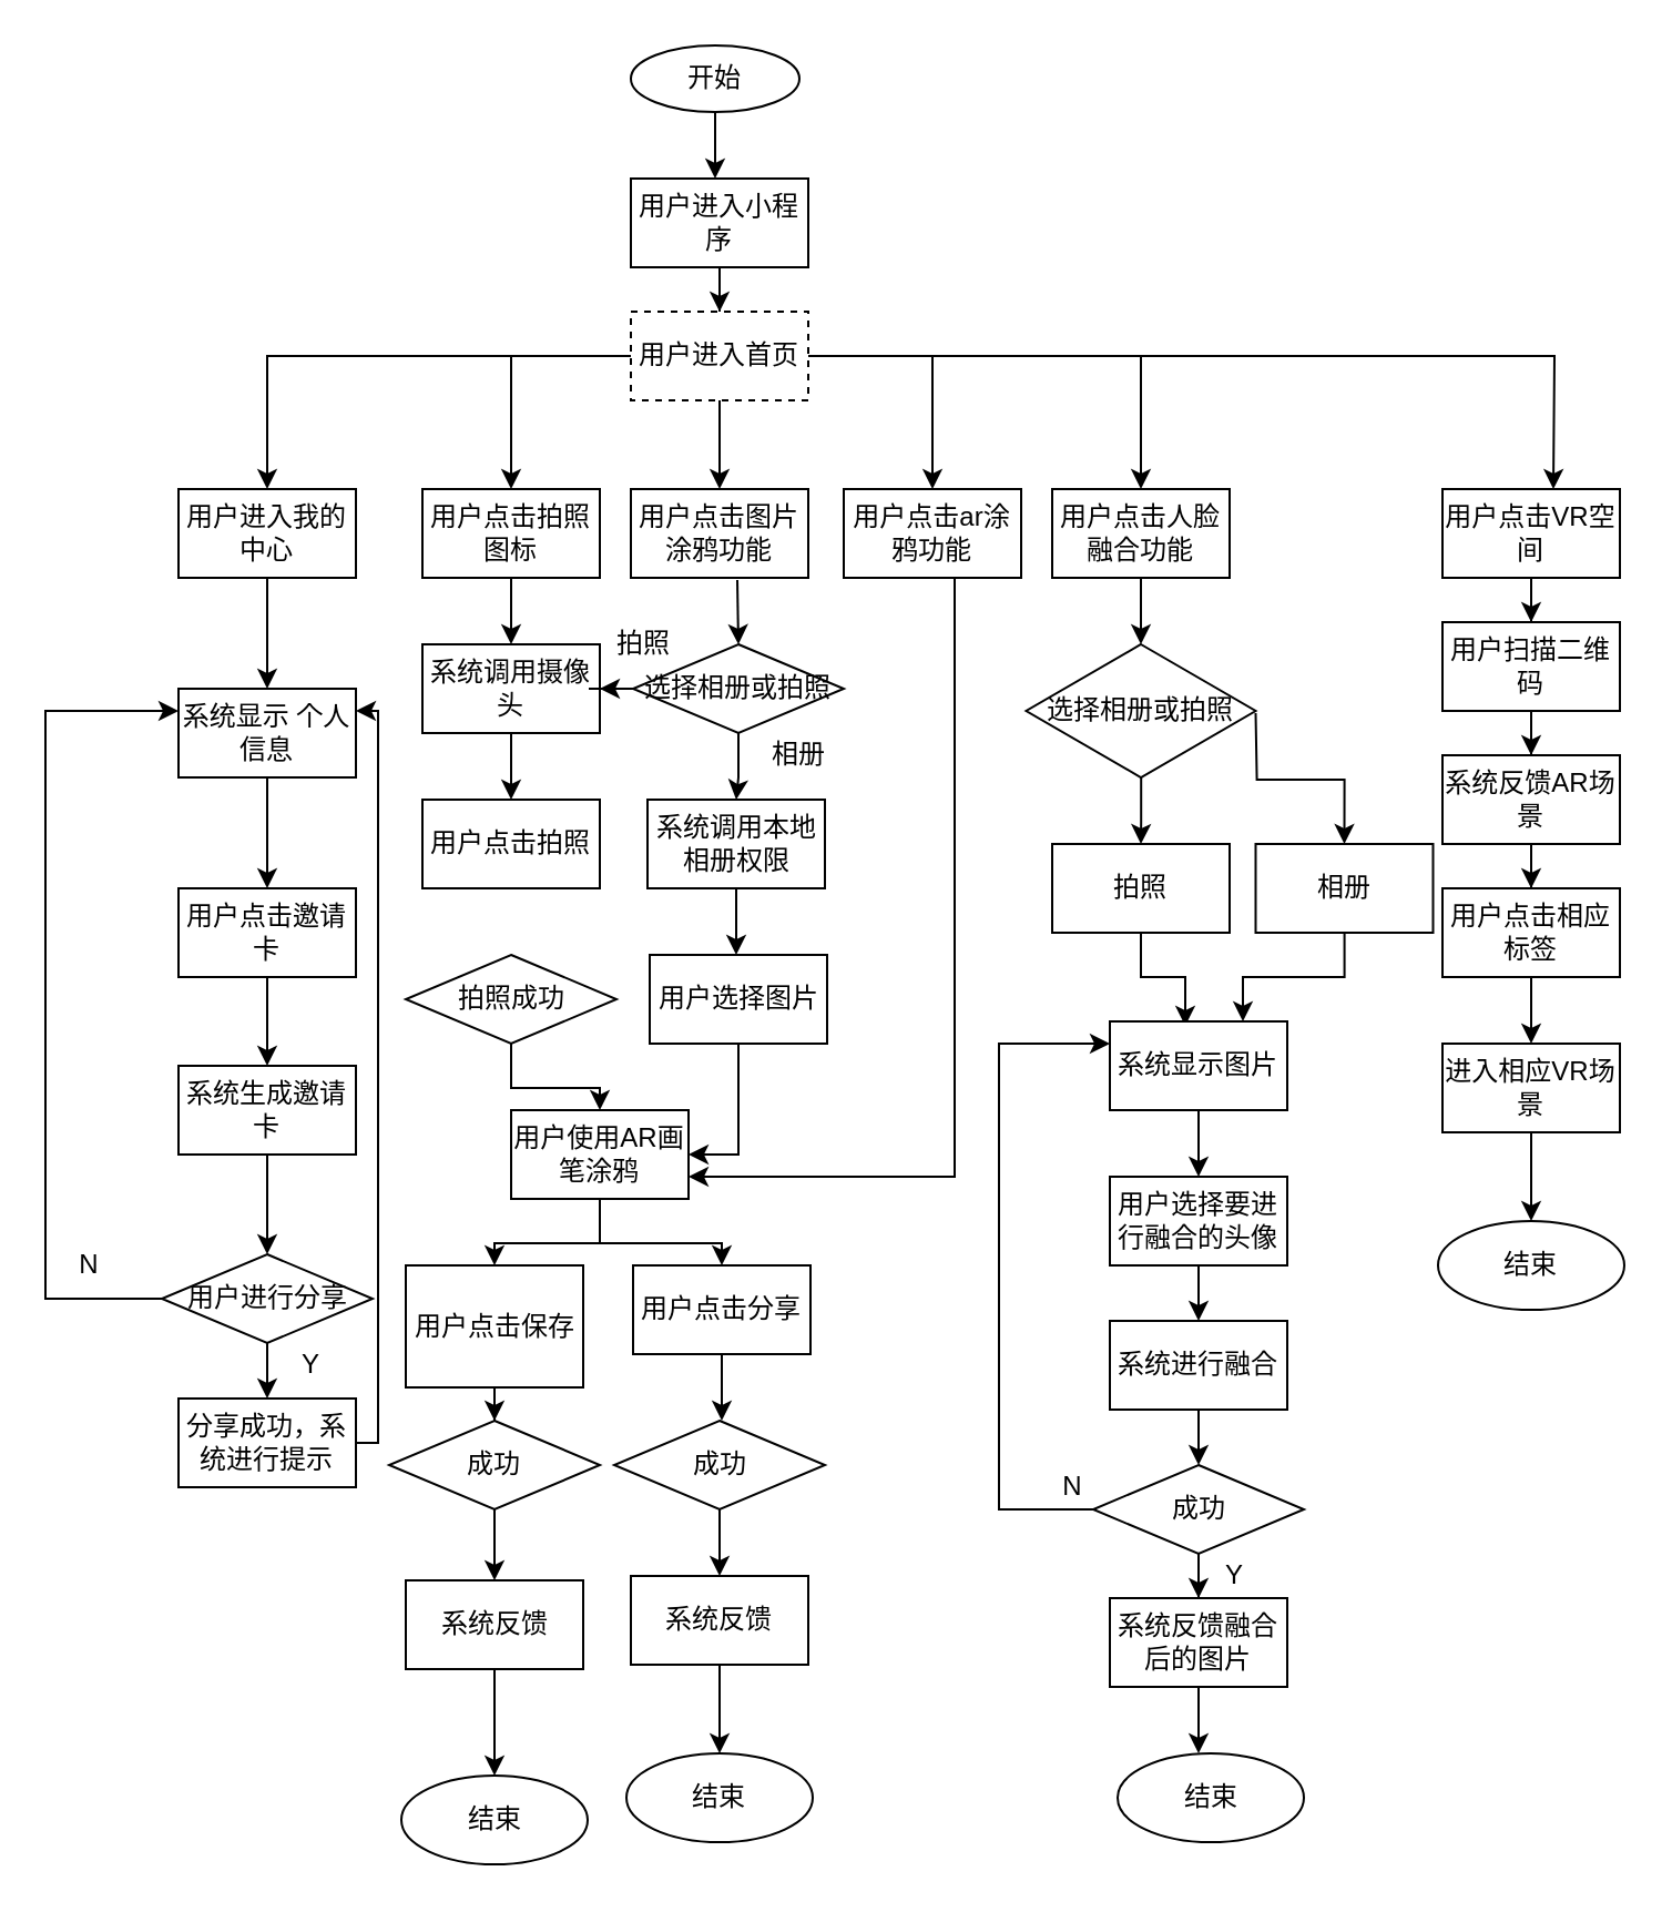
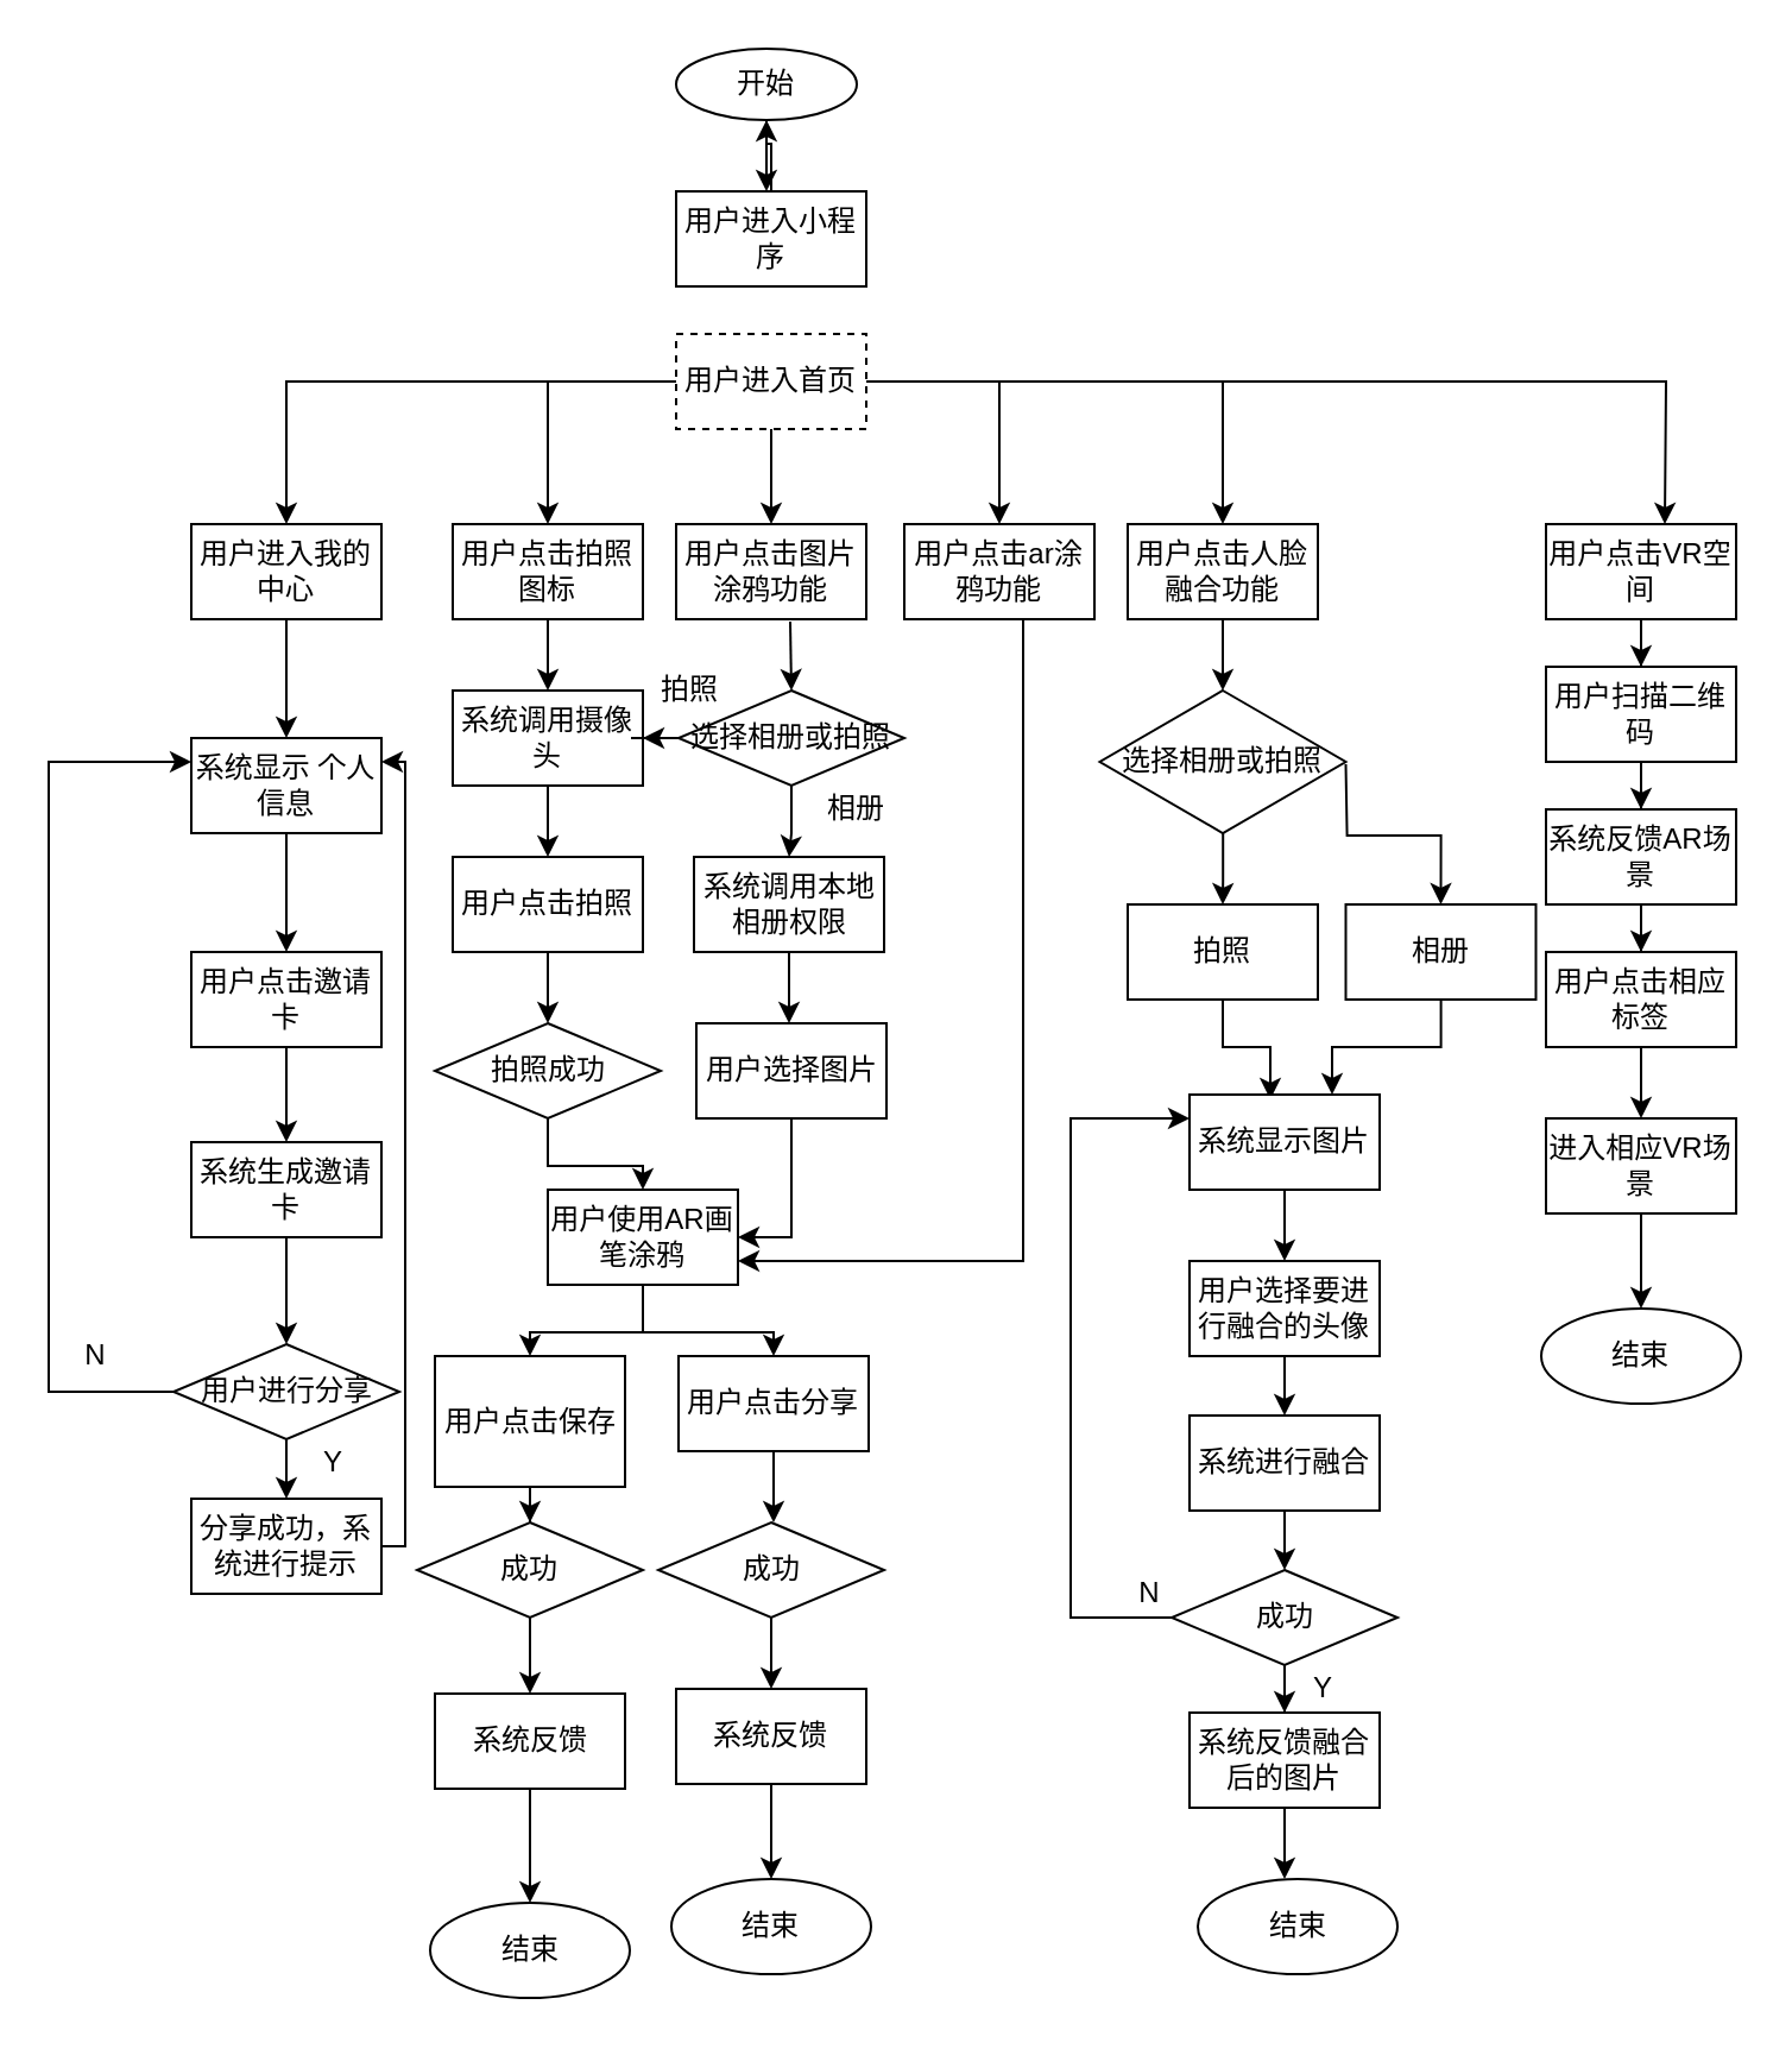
- <mxCell id="4" style="edgeStyle=orthogonalEdgeStyle;rounded=0;orthogonalLoop=1;jettySize=auto;html=1;" parent="1" source="5" target="12" edge="1"><mxGeometry relative="1" as="geometry" /></mxCell>
+ <mxCell id="4" style="edgeStyle=orthogonalEdgeStyle;rounded=0;orthogonalLoop=1;jettySize=auto;html=1;" parent="1" source="5" target="2" edge="1"><mxGeometry relative="1" as="geometry" /></mxCell>
+ <mxCell id="40" style="edgeStyle=orthogonalEdgeStyle;rounded=0;orthogonalLoop=1;jettySize=auto;html=1;entryX=0.5;entryY=0;entryDx=0;entryDy=0;" edge="1" parent="1" source="41" target="43"><mxGeometry relative="1" as="geometry" /></mxCell>
